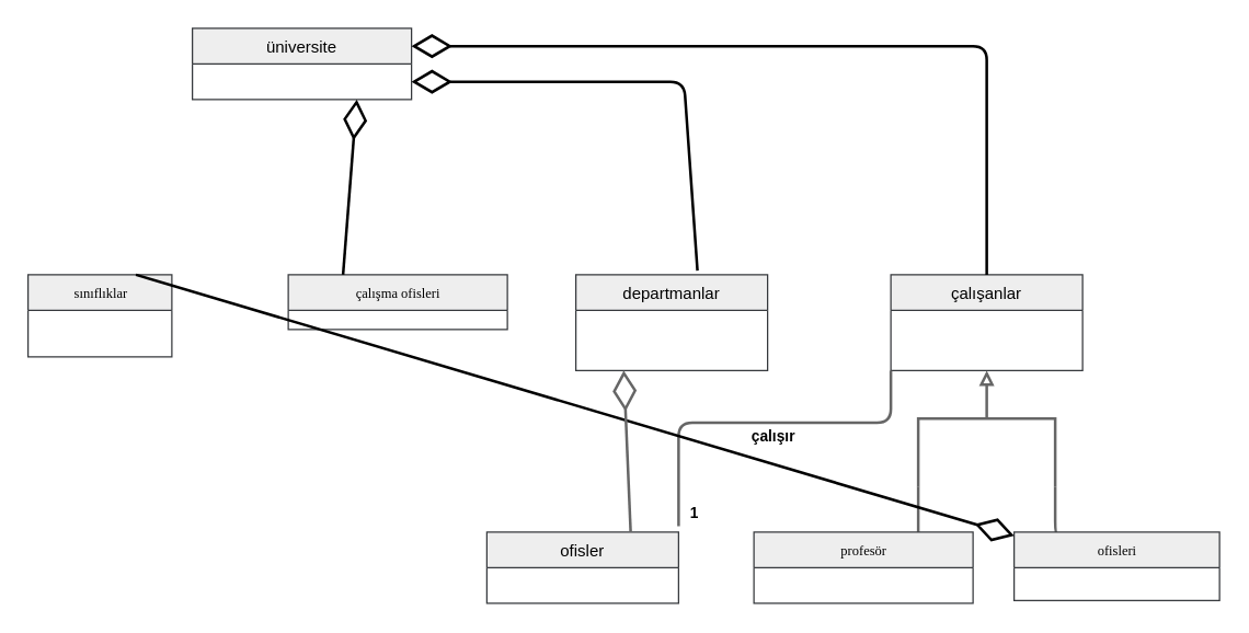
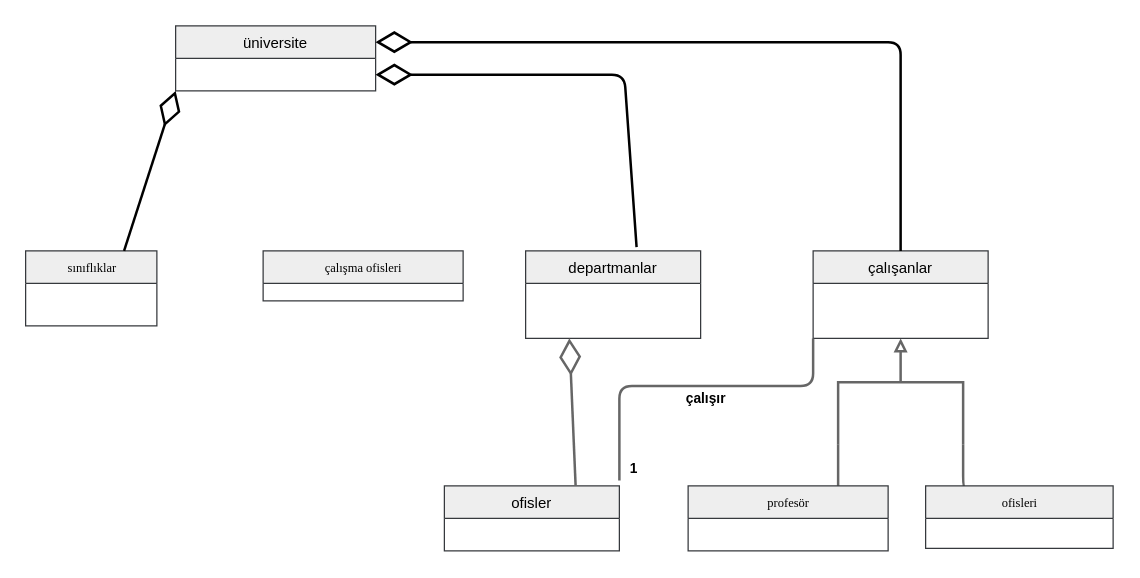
- <mxCell id="16" value="" style="endArrow=diamondThin;endFill=0;endSize=24;html=1;strokeWidth=2;exitX=0.25;exitY=0;exitDx=0;exitDy=0;entryX=0.75;entryY=1;entryDx=0;entryDy=0;" edge="1" parent="1" source="7" target="11"><mxGeometry width="160" relative="1" as="geometry"><mxPoint x="245" y="196" as="sourcePoint" /><mxPoint x="250" y="70" as="targetPoint" /><Array as="points" /></mxGeometry></mxCell>
- <mxCell id="17" value="" style="endArrow=diamondThin;endFill=0;endSize=24;html=1;strokeWidth=2;exitX=0.75;exitY=0;exitDx=0;exitDy=0;" edge="1" parent="1" source="4" target="3"><mxGeometry width="160" relative="1" as="geometry"><mxPoint x="30" y="130" as="sourcePoint" /><mxPoint x="160" y="70" as="targetPoint" /></mxGeometry></mxCell>
+ <mxCell id="17" value="" style="endArrow=diamondThin;endFill=0;endSize=24;html=1;strokeWidth=2;exitX=0.75;exitY=0;exitDx=0;exitDy=0;entryX=0;entryY=1;entryDx=0;entryDy=0;" edge="1" parent="1" source="4" target="11"><mxGeometry width="160" relative="1" as="geometry"><mxPoint x="30" y="130" as="sourcePoint" /><mxPoint x="160" y="70" as="targetPoint" /></mxGeometry></mxCell>
